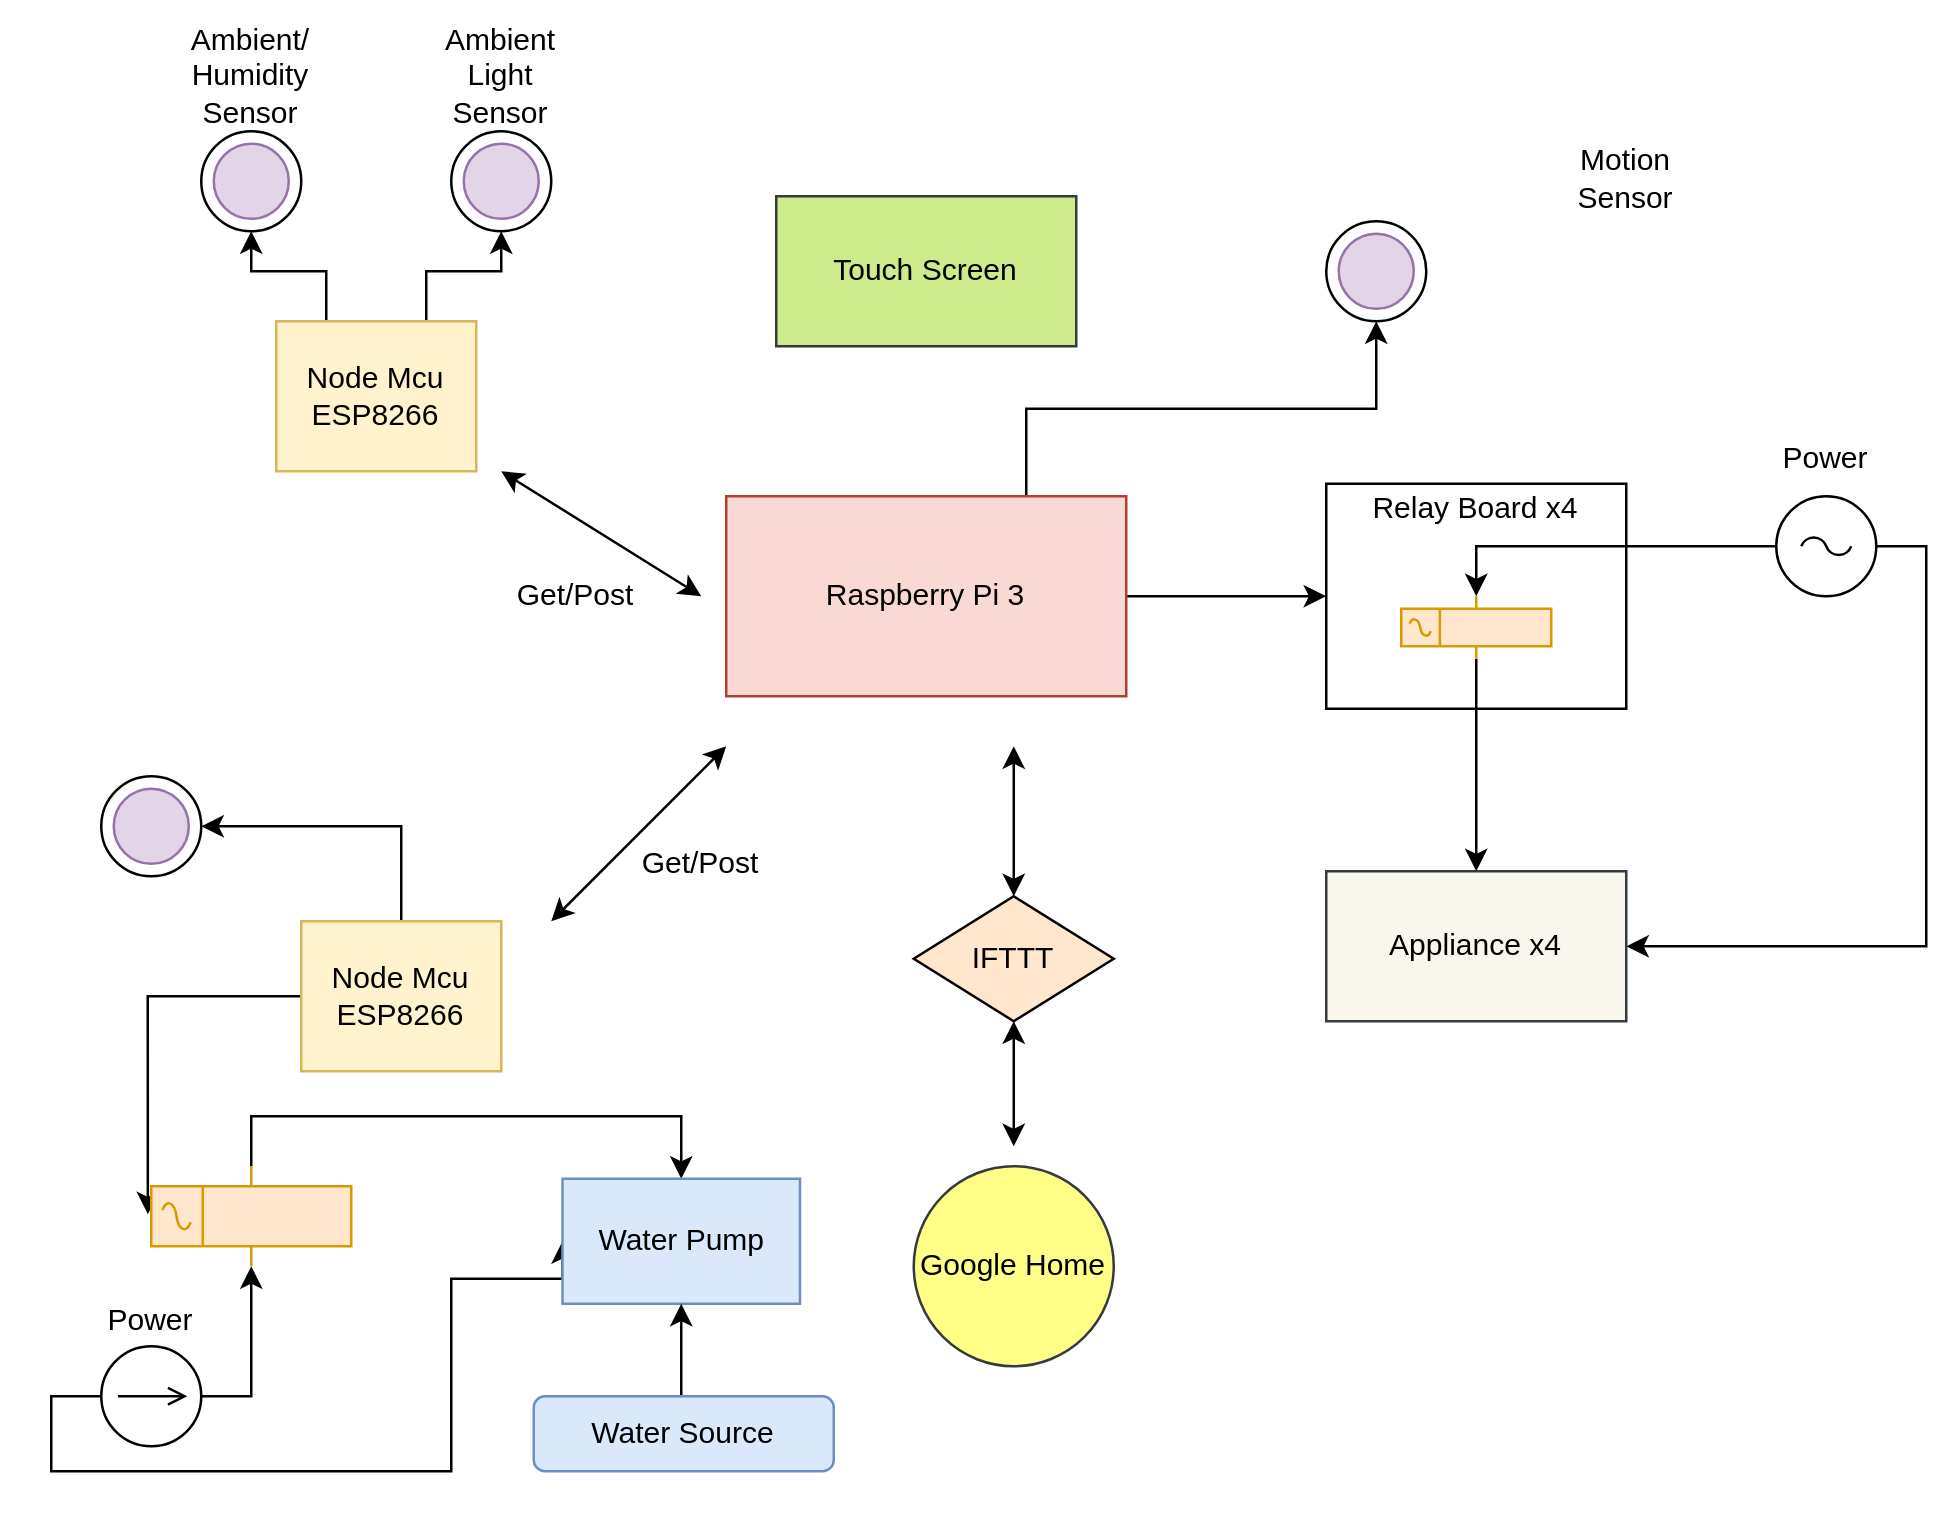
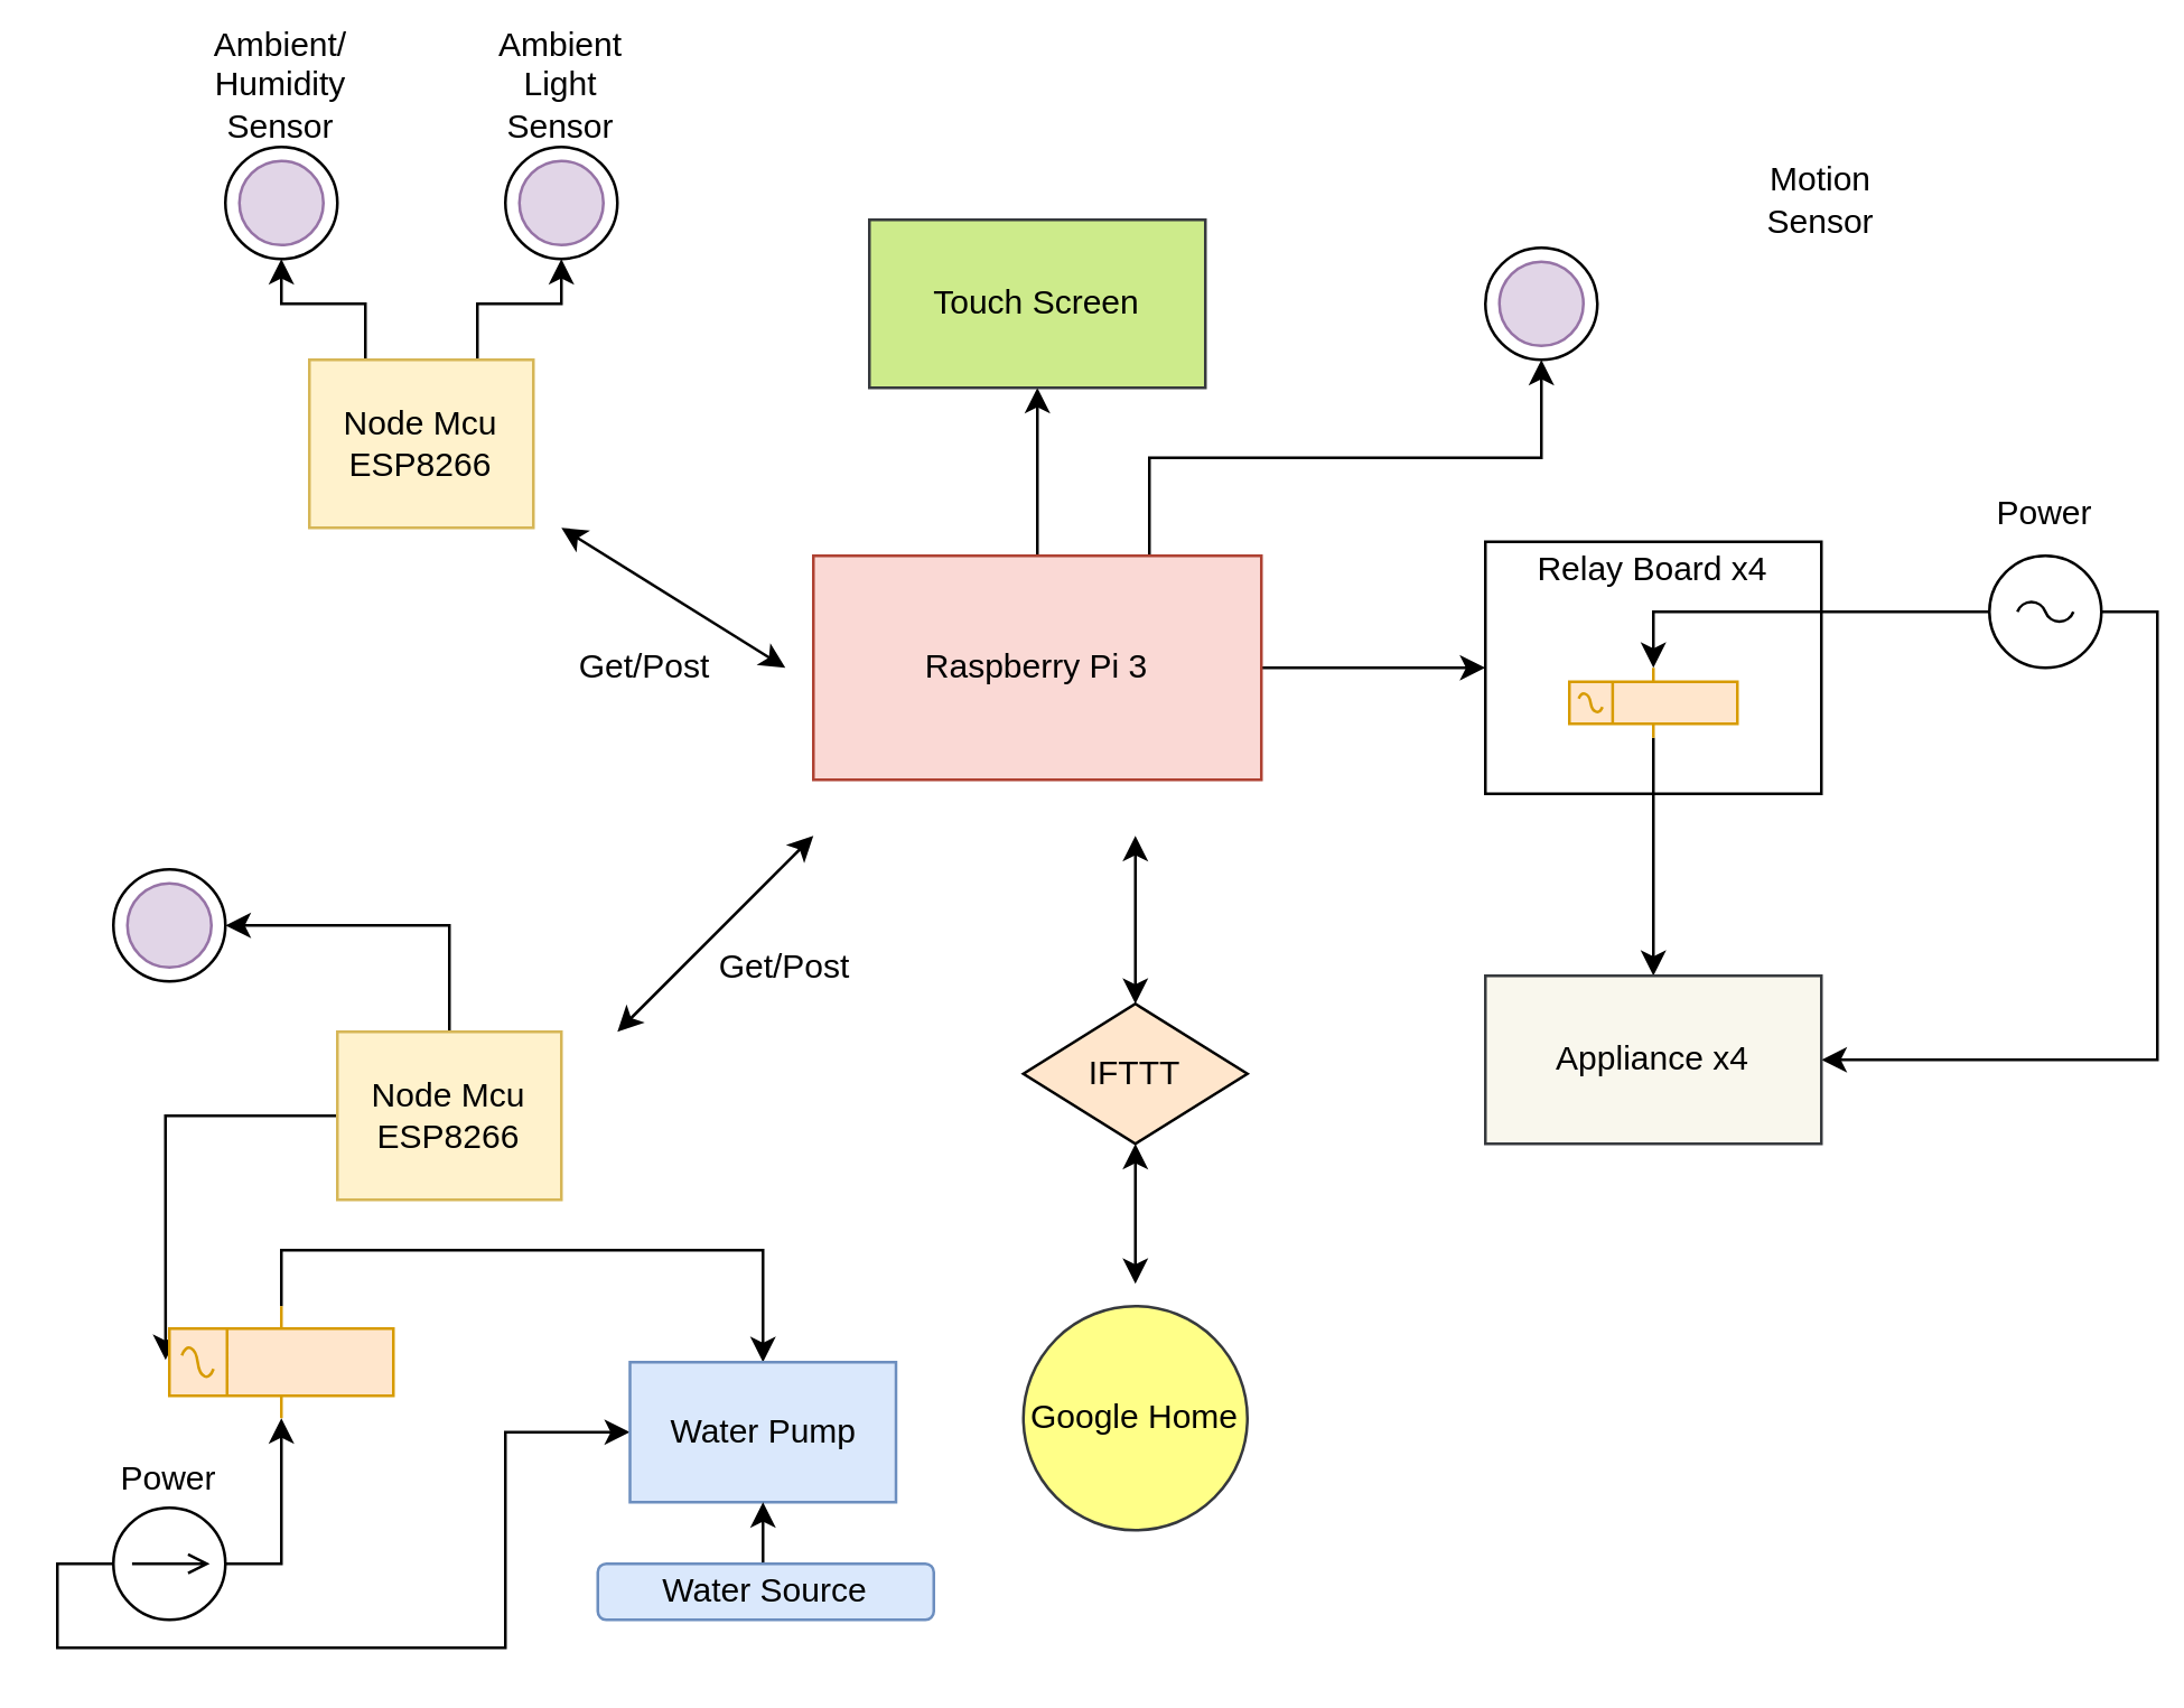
+ <mxCell id="3" style="edgeStyle=orthogonalEdgeStyle;rounded=0;orthogonalLoop=1;jettySize=auto;html=1;exitX=0.5;exitY=0;exitDx=0;exitDy=0;entryX=0.5;entryY=1;entryDx=0;entryDy=0;" edge="1" parent="1" source="5" target="7"><mxGeometry relative="1" as="geometry" /></mxCell>
- <mxCell id="44" value="Water Pump" style="rounded=0;whiteSpace=wrap;html=1;fillColor=#dae8fc;strokeColor=#6c8ebf;" vertex="1" parent="1"><mxGeometry x="224.5" y="471" width="95" height="50" as="geometry" /></mxCell>
+ <mxCell id="44" value="Water Pump" style="rounded=0;whiteSpace=wrap;html=1;fillColor=#dae8fc;strokeColor=#6c8ebf;" vertex="1" parent="1"><mxGeometry x="224.5" y="486" width="95" height="50" as="geometry" /></mxCell>
- <mxCell id="46" value="Water Source" style="rounded=1;whiteSpace=wrap;html=1;fillColor=#dae8fc;strokeColor=#6c8ebf;" vertex="1" parent="1"><mxGeometry x="213" y="558" width="120" height="30" as="geometry" /></mxCell>
+ <mxCell id="46" value="Water Source" style="rounded=1;whiteSpace=wrap;html=1;fillColor=#dae8fc;strokeColor=#6c8ebf;" vertex="1" parent="1"><mxGeometry x="213" y="558" width="120" height="20" as="geometry" /></mxCell>
